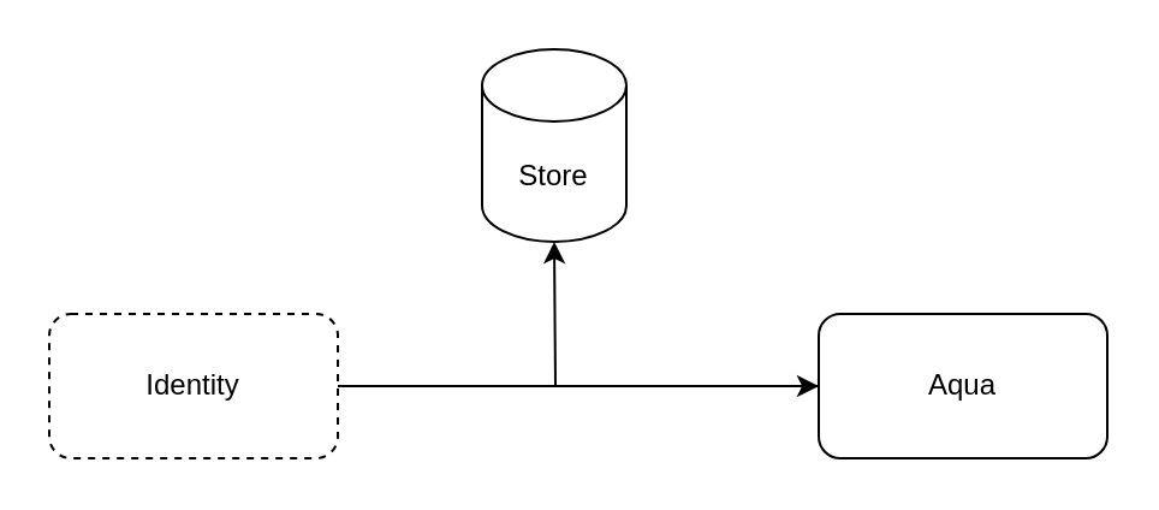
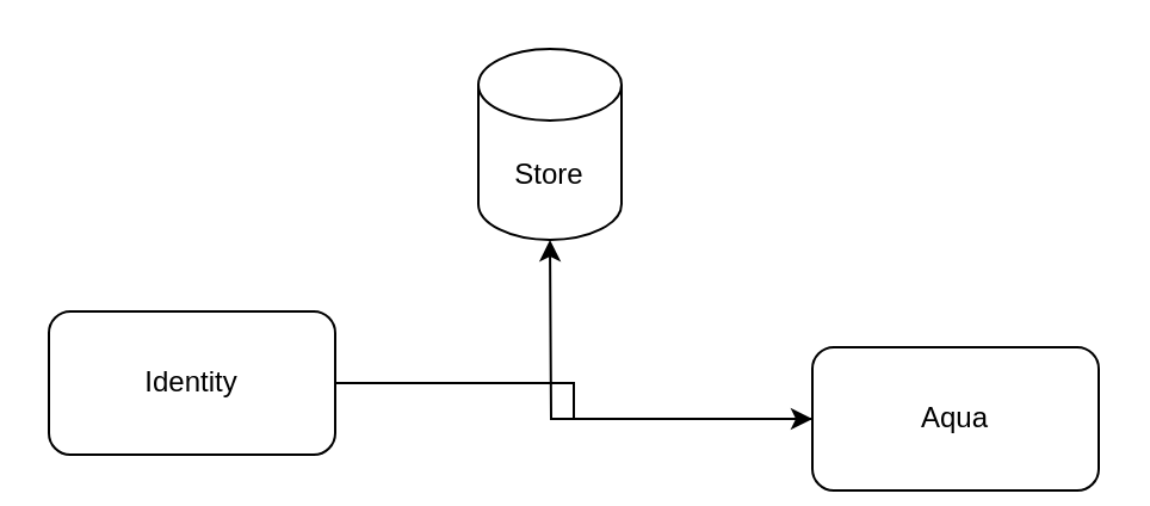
- <mxCell id="4" value="Identity" style="rounded=1;whiteSpace=wrap;html=1;dashed=1;" vertex="1" parent="1"><mxGeometry x="20" y="130" width="120" height="60" as="geometry" /></mxCell>
+ <mxCell id="4" value="Identity" style="rounded=1;whiteSpace=wrap;html=1;" vertex="1" parent="1"><mxGeometry x="20" y="130" width="120" height="60" as="geometry" /></mxCell>
- <mxCell id="6" value="Aqua" style="rounded=1;whiteSpace=wrap;html=1;" vertex="1" parent="1"><mxGeometry x="340" y="130" width="120" height="60" as="geometry" /></mxCell>
+ <mxCell id="6" value="Aqua" style="rounded=1;whiteSpace=wrap;html=1;" vertex="1" parent="1"><mxGeometry x="340" y="145" width="120" height="60" as="geometry" /></mxCell>
